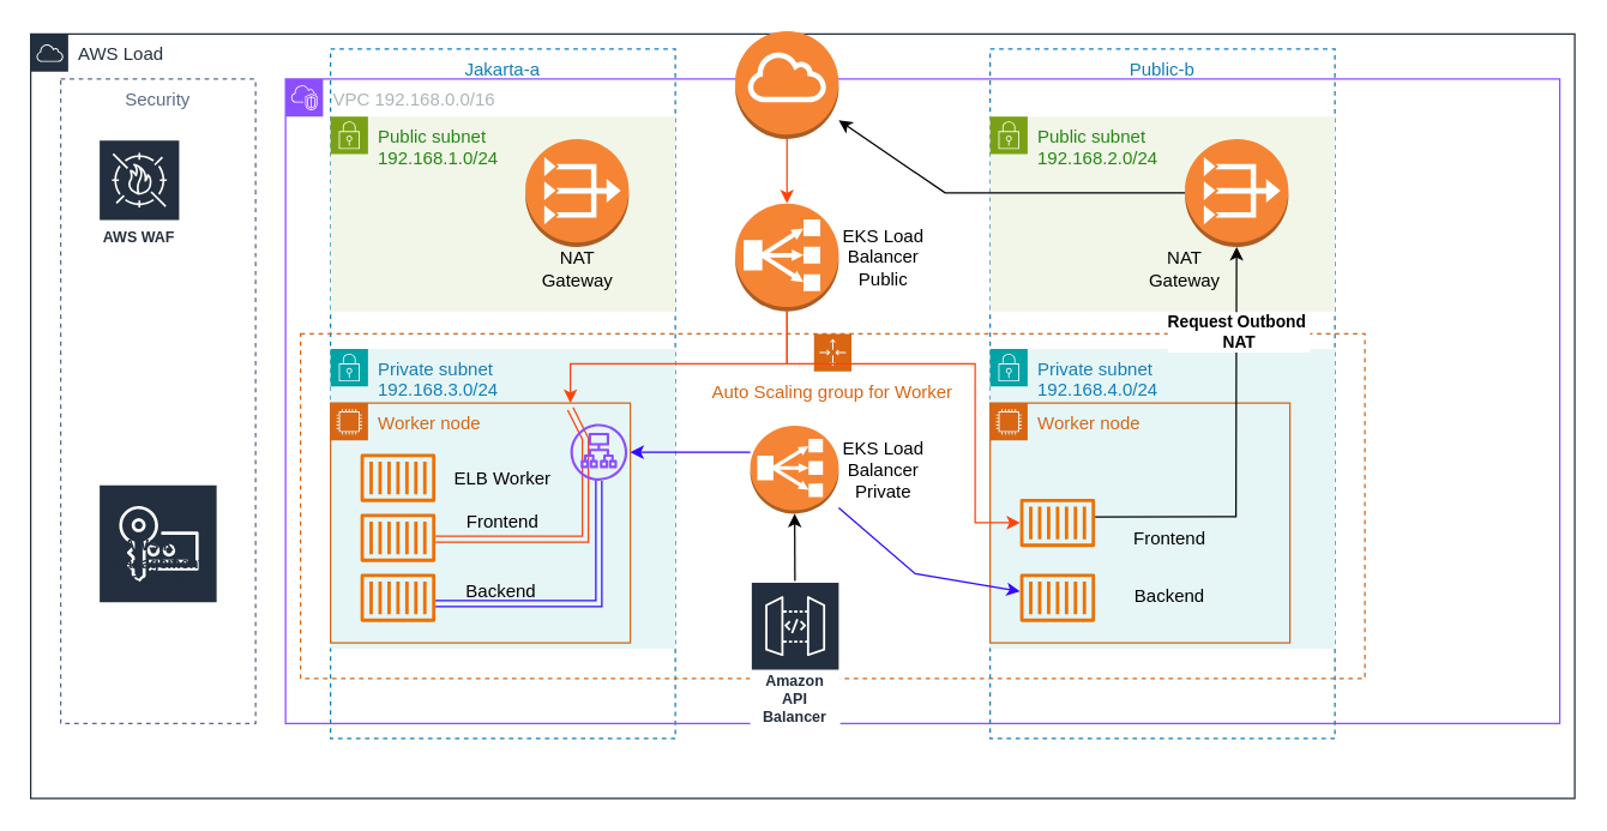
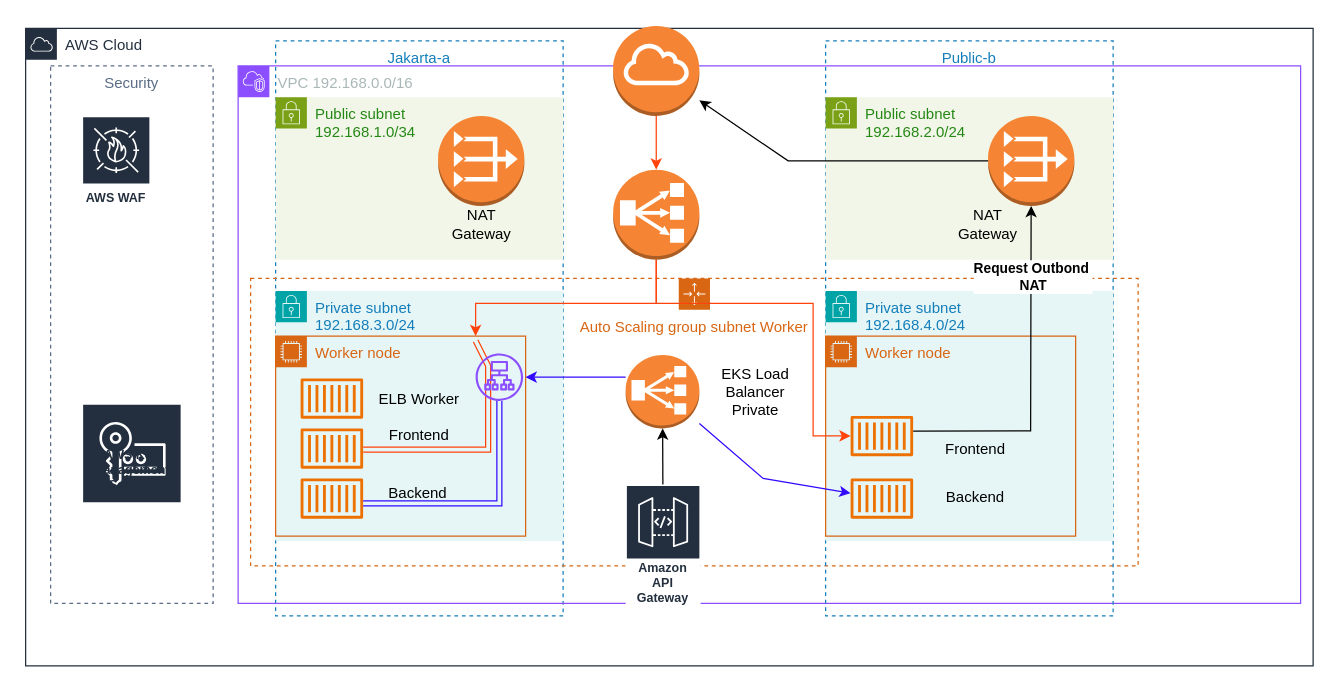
- <mxCell id="5" value="AWS Load" style="points=[[0,0],[0.25,0],[0.5,0],[0.75,0],[1,0],[1,0.25],[1,0.5],[1,0.75],[1,1],[0.75,1],[0.5,1],[0.25,1],[0,1],[0,0.75],[0,0.5],[0,0.25]];outlineConnect=0;gradientColor=none;html=1;whiteSpace=wrap;fontSize=12;fontStyle=0;container=1;pointerEvents=0;collapsible=0;recursiveResize=0;shape=mxgraph.aws4.group;grIcon=mxgraph.aws4.group_aws_cloud;strokeColor=#232F3E;fillColor=none;verticalAlign=top;align=left;spacingLeft=30;fontColor=#232F3E;dashed=0;" vertex="1" parent="1"><mxGeometry x="20" y="22" width="1030" height="510" as="geometry" /></mxCell>
+ <mxCell id="5" value="AWS Cloud" style="points=[[0,0],[0.25,0],[0.5,0],[0.75,0],[1,0],[1,0.25],[1,0.5],[1,0.75],[1,1],[0.75,1],[0.5,1],[0.25,1],[0,1],[0,0.75],[0,0.5],[0,0.25]];outlineConnect=0;gradientColor=none;html=1;whiteSpace=wrap;fontSize=12;fontStyle=0;container=1;pointerEvents=0;collapsible=0;recursiveResize=0;shape=mxgraph.aws4.group;grIcon=mxgraph.aws4.group_aws_cloud;strokeColor=#232F3E;fillColor=none;verticalAlign=top;align=left;spacingLeft=30;fontColor=#232F3E;dashed=0;" vertex="1" parent="1"><mxGeometry x="20" y="22" width="1030" height="510" as="geometry" /></mxCell>
- <mxCell id="8" value="Public subnet&lt;br&gt;192.168.1.0/24" style="points=[[0,0],[0.25,0],[0.5,0],[0.75,0],[1,0],[1,0.25],[1,0.5],[1,0.75],[1,1],[0.75,1],[0.5,1],[0.25,1],[0,1],[0,0.75],[0,0.5],[0,0.25]];outlineConnect=0;gradientColor=none;html=1;whiteSpace=wrap;fontSize=12;fontStyle=0;container=1;pointerEvents=0;collapsible=0;recursiveResize=0;shape=mxgraph.aws4.group;grIcon=mxgraph.aws4.group_security_group;grStroke=0;strokeColor=#7AA116;fillColor=#F2F6E8;verticalAlign=top;align=left;spacingLeft=30;fontColor=#248814;dashed=0;" vertex="1" parent="6"><mxGeometry y="45" width="230" height="130" as="geometry" /></mxCell>
+ <mxCell id="8" value="Public subnet&lt;br&gt;192.168.1.0/34" style="points=[[0,0],[0.25,0],[0.5,0],[0.75,0],[1,0],[1,0.25],[1,0.5],[1,0.75],[1,1],[0.75,1],[0.5,1],[0.25,1],[0,1],[0,0.75],[0,0.5],[0,0.25]];outlineConnect=0;gradientColor=none;html=1;whiteSpace=wrap;fontSize=12;fontStyle=0;container=1;pointerEvents=0;collapsible=0;recursiveResize=0;shape=mxgraph.aws4.group;grIcon=mxgraph.aws4.group_security_group;grStroke=0;strokeColor=#7AA116;fillColor=#F2F6E8;verticalAlign=top;align=left;spacingLeft=30;fontColor=#248814;dashed=0;" vertex="1" parent="6"><mxGeometry y="45" width="230" height="130" as="geometry" /></mxCell>
- <mxCell id="26" value="EKS Load Balancer Public" style="text;html=1;whiteSpace=wrap;strokeColor=none;fillColor=none;align=center;verticalAlign=middle;rounded=0;" vertex="1" parent="22"><mxGeometry x="369" y="104" width="60" height="30" as="geometry" /></mxCell>
- <mxCell id="27" value="Auto Scaling group for Worker" style="points=[[0,0],[0.25,0],[0.5,0],[0.75,0],[1,0],[1,0.25],[1,0.5],[1,0.75],[1,1],[0.75,1],[0.5,1],[0.25,1],[0,1],[0,0.75],[0,0.5],[0,0.25]];outlineConnect=0;gradientColor=none;html=1;whiteSpace=wrap;fontSize=12;fontStyle=0;container=1;pointerEvents=0;collapsible=0;recursiveResize=0;shape=mxgraph.aws4.groupCenter;grIcon=mxgraph.aws4.group_auto_scaling_group;grStroke=1;strokeColor=#D86613;fillColor=none;verticalAlign=top;align=center;fontColor=#D86613;dashed=1;spacingTop=25;" vertex="1" parent="22"><mxGeometry x="10" y="170" width="710" height="230" as="geometry" /></mxCell>
+ <mxCell id="27" value="Auto Scaling group subnet Worker" style="points=[[0,0],[0.25,0],[0.5,0],[0.75,0],[1,0],[1,0.25],[1,0.5],[1,0.75],[1,1],[0.75,1],[0.5,1],[0.25,1],[0,1],[0,0.75],[0,0.5],[0,0.25]];outlineConnect=0;gradientColor=none;html=1;whiteSpace=wrap;fontSize=12;fontStyle=0;container=1;pointerEvents=0;collapsible=0;recursiveResize=0;shape=mxgraph.aws4.groupCenter;grIcon=mxgraph.aws4.group_auto_scaling_group;grStroke=1;strokeColor=#D86613;fillColor=none;verticalAlign=top;align=center;fontColor=#D86613;dashed=1;spacingTop=25;" vertex="1" parent="22"><mxGeometry x="10" y="170" width="710" height="230" as="geometry" /></mxCell>
- <mxCell id="29" value="EKS Load Balancer Private" style="text;html=1;whiteSpace=wrap;strokeColor=none;fillColor=none;align=center;verticalAlign=middle;rounded=0;" vertex="1" parent="27"><mxGeometry x="359" y="75.64" width="60" height="30" as="geometry" /></mxCell>
+ <mxCell id="29" value="EKS Load Balancer Private" style="text;html=1;whiteSpace=wrap;strokeColor=none;fillColor=none;align=center;verticalAlign=middle;rounded=0;" vertex="1" parent="27"><mxGeometry x="374" y="75.64" width="60" height="30" as="geometry" /></mxCell>
- <mxCell id="31" value="Amazon API Balancer" style="sketch=0;outlineConnect=0;fontColor=#232F3E;gradientColor=none;strokeColor=#ffffff;fillColor=#232F3E;dashed=0;verticalLabelPosition=middle;verticalAlign=bottom;align=center;html=1;whiteSpace=wrap;fontSize=10;fontStyle=1;spacing=3;shape=mxgraph.aws4.productIcon;prIcon=mxgraph.aws4.api_gateway;" vertex="1" parent="27"><mxGeometry x="300" y="165" width="60" height="100" as="geometry" /></mxCell>
+ <mxCell id="31" value="Amazon API Gateway" style="sketch=0;outlineConnect=0;fontColor=#232F3E;gradientColor=none;strokeColor=#ffffff;fillColor=#232F3E;dashed=0;verticalLabelPosition=middle;verticalAlign=bottom;align=center;html=1;whiteSpace=wrap;fontSize=10;fontStyle=1;spacing=3;shape=mxgraph.aws4.productIcon;prIcon=mxgraph.aws4.api_gateway;" vertex="1" parent="27"><mxGeometry x="300" y="165" width="60" height="100" as="geometry" /></mxCell>
